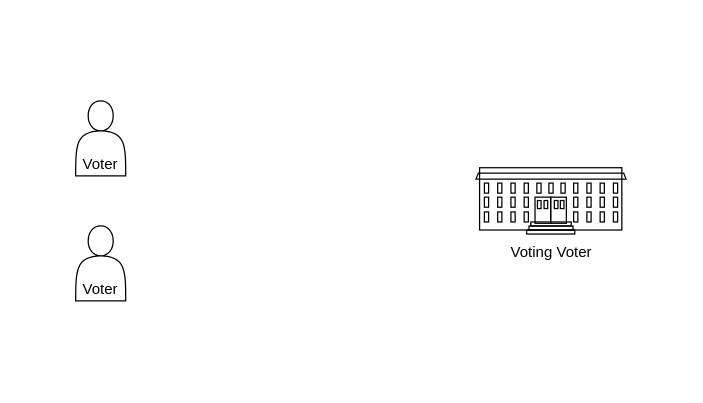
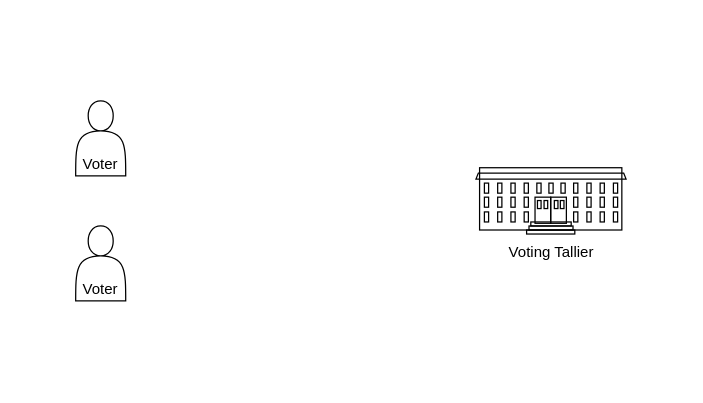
- <mxCell id="4" value="Voting Voter" style="shape=mxgraph.cisco.buildings.university;html=1;pointerEvents=1;dashed=0;fillColor=none;strokeColor=#000000;strokeWidth=1;verticalLabelPosition=bottom;verticalAlign=top;align=center;outlineConnect=0;" parent="1" vertex="1"><mxGeometry x="380" y="133.5" width="120" height="53" as="geometry" /></mxCell>
+ <mxCell id="4" value="Voting Tallier" style="shape=mxgraph.cisco.buildings.university;html=1;pointerEvents=1;dashed=0;fillColor=none;strokeColor=#000000;strokeWidth=1;verticalLabelPosition=bottom;verticalAlign=top;align=center;outlineConnect=0;" parent="1" vertex="1"><mxGeometry x="380" y="133.5" width="120" height="53" as="geometry" /></mxCell>
